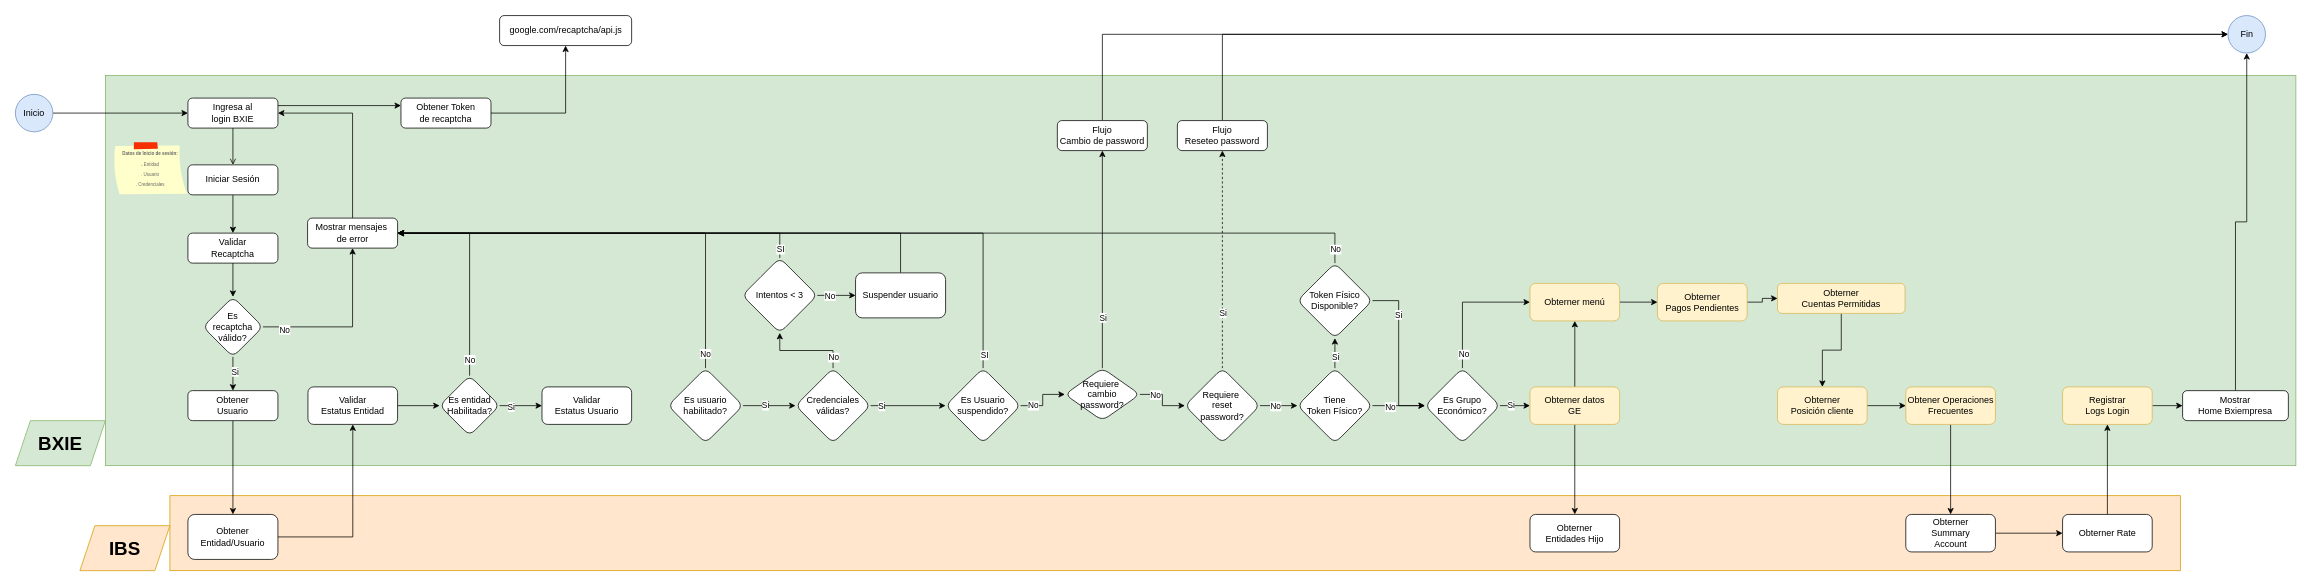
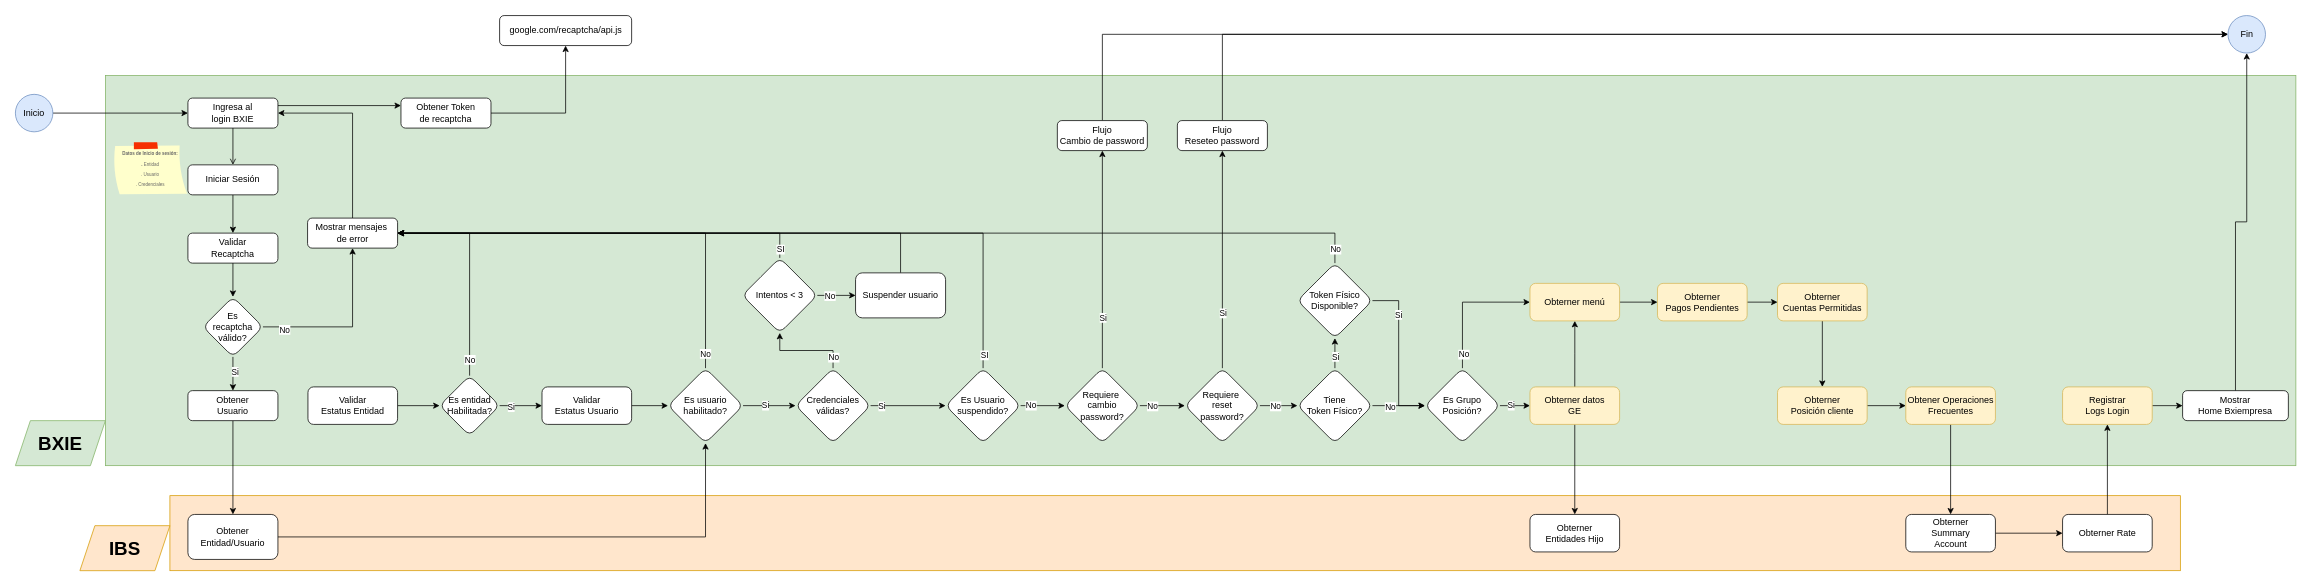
- <mxCell id="49" style="edgeStyle=orthogonalEdgeStyle;rounded=0;orthogonalLoop=1;jettySize=auto;html=1;dashed=1;" parent="1" source="53" target="55" edge="1"><mxGeometry relative="1" as="geometry" /></mxCell>
+ <mxCell id="49" style="edgeStyle=orthogonalEdgeStyle;rounded=0;orthogonalLoop=1;jettySize=auto;html=1;" parent="1" source="53" target="55" edge="1"><mxGeometry relative="1" as="geometry" /></mxCell>
- <mxCell id="80" value="Obterner &lt;br&gt;Cuentas Permitidas" style="whiteSpace=wrap;html=1;rounded=1;glass=0;strokeWidth=1;shadow=0;fillColor=#fff2cc;strokeColor=#d6b656;" parent="1" vertex="1"><mxGeometry x="2369" y="377" width="170" height="40" as="geometry" /></mxCell>
+ <mxCell id="80" value="Obterner &lt;br&gt;Cuentas Permitidas" style="whiteSpace=wrap;html=1;rounded=1;glass=0;strokeWidth=1;shadow=0;fillColor=#fff2cc;strokeColor=#d6b656;" parent="1" vertex="1"><mxGeometry x="2369" y="377" width="119.5" height="50" as="geometry" /></mxCell>
- <mxCell id="46" value="Requiere&amp;nbsp;&lt;div&gt;cambio&lt;div&gt;password?&lt;/div&gt;&lt;/div&gt;" style="rhombus;whiteSpace=wrap;html=1;rounded=1;glass=0;strokeWidth=1;shadow=0;" parent="1" vertex="1"><mxGeometry x="1419" y="490" width="100" height="70" as="geometry" /></mxCell>
+ <mxCell id="46" value="Requiere&amp;nbsp;&lt;div&gt;cambio&lt;div&gt;password?&lt;/div&gt;&lt;/div&gt;" style="rhombus;whiteSpace=wrap;html=1;rounded=1;glass=0;strokeWidth=1;shadow=0;" parent="1" vertex="1"><mxGeometry x="1419" y="490" width="100" height="100" as="geometry" /></mxCell>
+ <mxCell id="35" style="edgeStyle=orthogonalEdgeStyle;rounded=0;orthogonalLoop=1;jettySize=auto;html=1;" parent="1" source="36" target="41" edge="1"><mxGeometry relative="1" as="geometry" /></mxCell>
- <mxCell id="70" value="Es&amp;nbsp;Grupo&lt;br&gt;Económico?" style="rhombus;whiteSpace=wrap;html=1;rounded=1;glass=0;strokeWidth=1;shadow=0;" parent="1" vertex="1"><mxGeometry x="1899" y="490" width="100" height="100" as="geometry" /></mxCell>
+ <mxCell id="70" value="Es&amp;nbsp;Grupo&lt;br&gt;Posición?" style="rhombus;whiteSpace=wrap;html=1;rounded=1;glass=0;strokeWidth=1;shadow=0;" parent="1" vertex="1"><mxGeometry x="1899" y="490" width="100" height="100" as="geometry" /></mxCell>
- <mxCell id="27" value="" style="edgeStyle=orthogonalEdgeStyle;rounded=0;orthogonalLoop=1;jettySize=auto;html=1;" parent="1" source="26" target="29" edge="1"><mxGeometry relative="1" as="geometry"><mxPoint x="654" y="640" as="sourcePoint" /></mxGeometry></mxCell>
+ <mxCell id="27" value="" style="edgeStyle=orthogonalEdgeStyle;rounded=0;orthogonalLoop=1;jettySize=auto;html=1;" parent="1" source="26" target="41" edge="1"><mxGeometry relative="1" as="geometry"><mxPoint x="654" y="640" as="sourcePoint" /></mxGeometry></mxCell>
